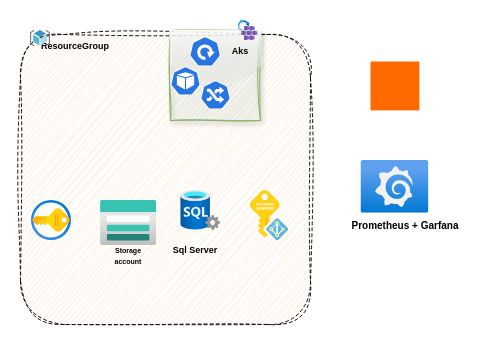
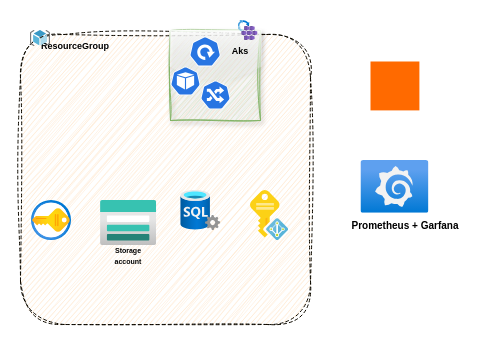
- <mxCell id="15" value="&lt;b&gt;Sql Server&lt;/b&gt;" style="text;html=1;align=center;verticalAlign=middle;whiteSpace=wrap;rounded=1;fontSize=9;shadow=1;" vertex="1" parent="1"><mxGeometry x="170" y="240" width="50" height="20" as="geometry" /></mxCell>
